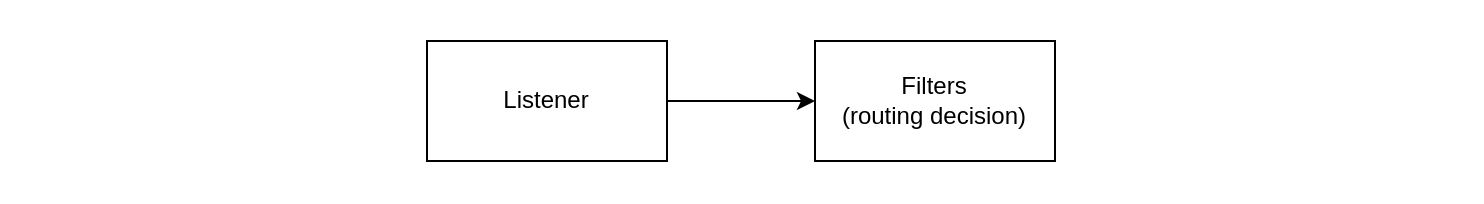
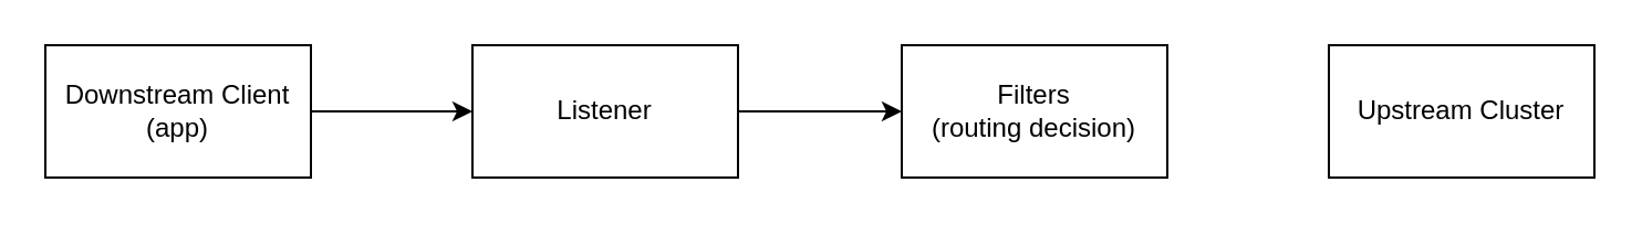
+ <mxCell id="3" value="Downstream Client&lt;br&gt;(app)" style="rounded=0;whiteSpace=wrap;html=1;" vertex="1" parent="1"><mxGeometry x="20" y="20" width="120" height="60" as="geometry" /></mxCell>
+ <mxCell id="2" style="edgeStyle=orthogonalEdgeStyle;rounded=0;orthogonalLoop=1;jettySize=auto;html=1;entryX=0;entryY=0.5;entryDx=0;entryDy=0;" edge="1" parent="1" source="3" target="5"><mxGeometry relative="1" as="geometry" /></mxCell>
+ <mxCell id="7" value="Upstream Cluster" style="rounded=0;whiteSpace=wrap;html=1;" vertex="1" parent="1"><mxGeometry x="600" y="20" width="120" height="60" as="geometry" /></mxCell>
